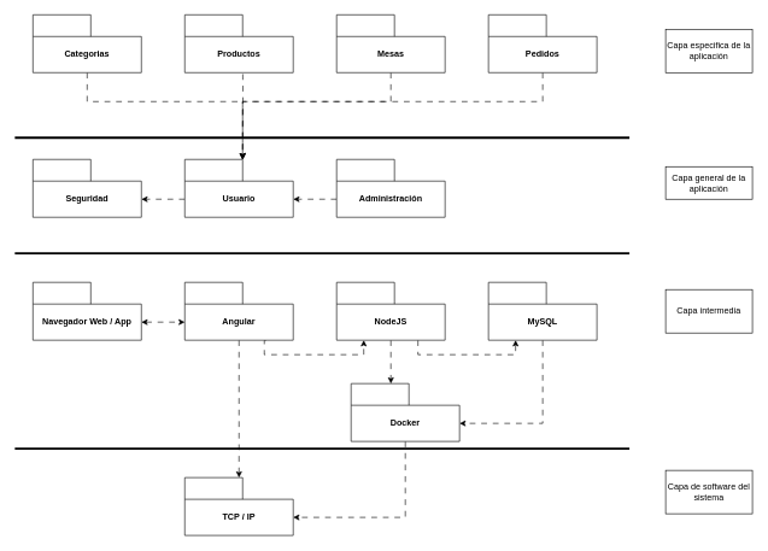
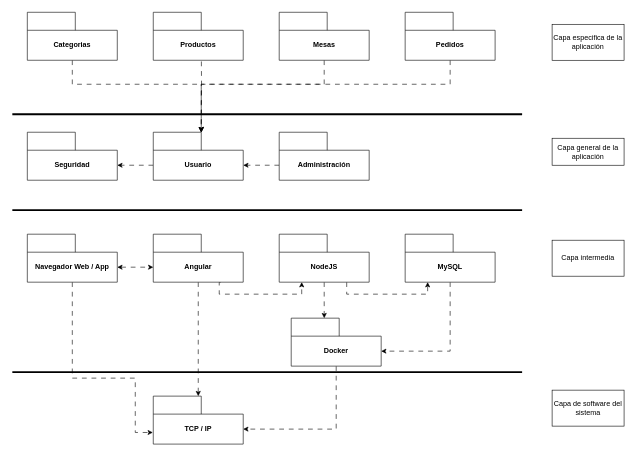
+ <mxCell id="9" style="edgeStyle=orthogonalEdgeStyle;rounded=0;orthogonalLoop=1;jettySize=auto;html=1;entryX=-0.005;entryY=0.758;entryDx=0;entryDy=0;entryPerimeter=0;dashed=1;dashPattern=8 8;" edge="1" parent="1" source="10" target="23"><mxGeometry relative="1" as="geometry"><Array as="points"><mxPoint x="120" y="630" /><mxPoint x="225" y="630" /></Array></mxGeometry></mxCell>
